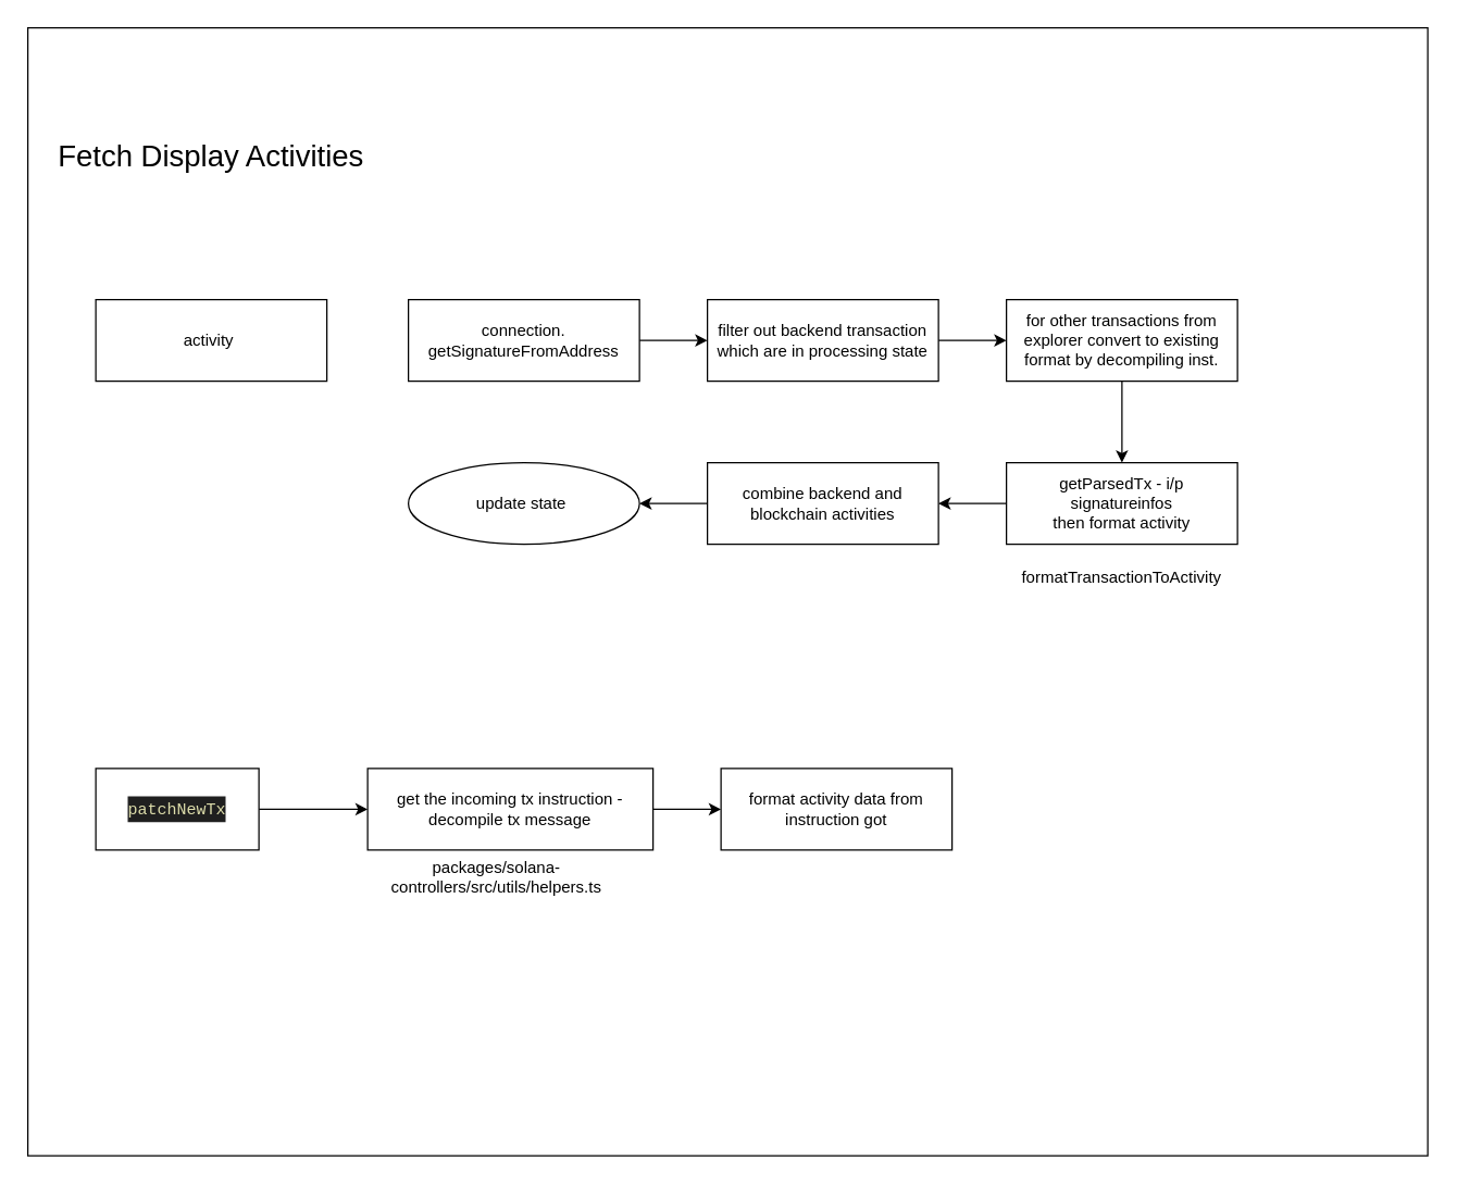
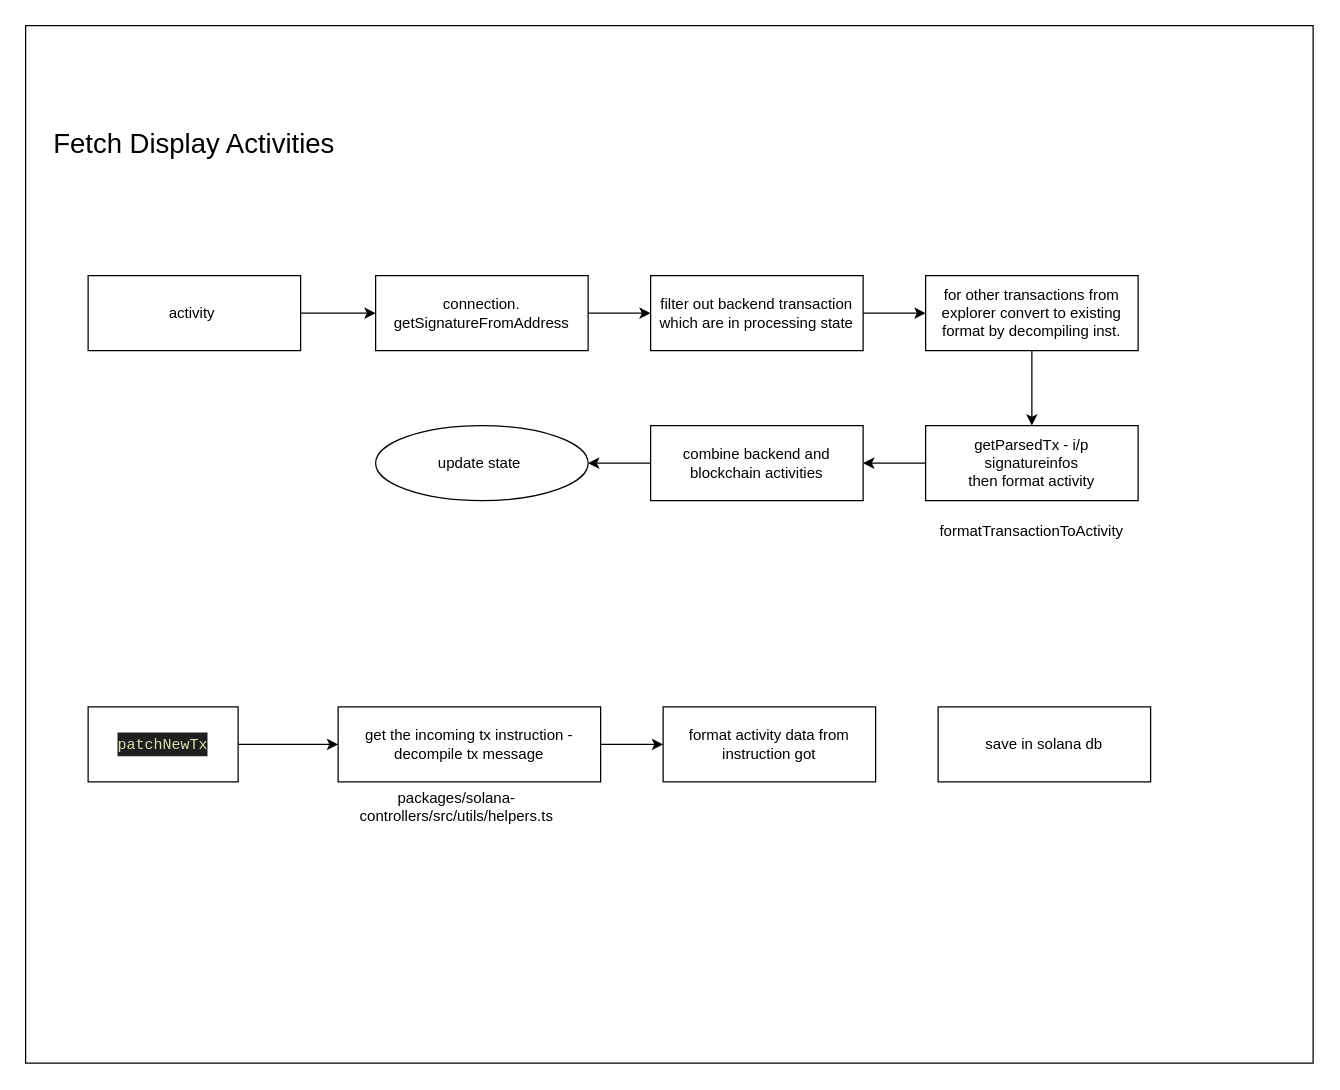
+ <mxCell id="13" style="edgeStyle=orthogonalEdgeStyle;rounded=0;orthogonalLoop=1;jettySize=auto;html=1;exitX=1;exitY=0.5;exitDx=0;exitDy=0;" edge="1" parent="1" source="14" target="5"><mxGeometry relative="1" as="geometry" /></mxCell>
+ <mxCell id="11" value="save in solana db" style="rounded=0;whiteSpace=wrap;html=1;" vertex="1" parent="1"><mxGeometry x="750" y="565" width="170" height="60" as="geometry" /></mxCell>
